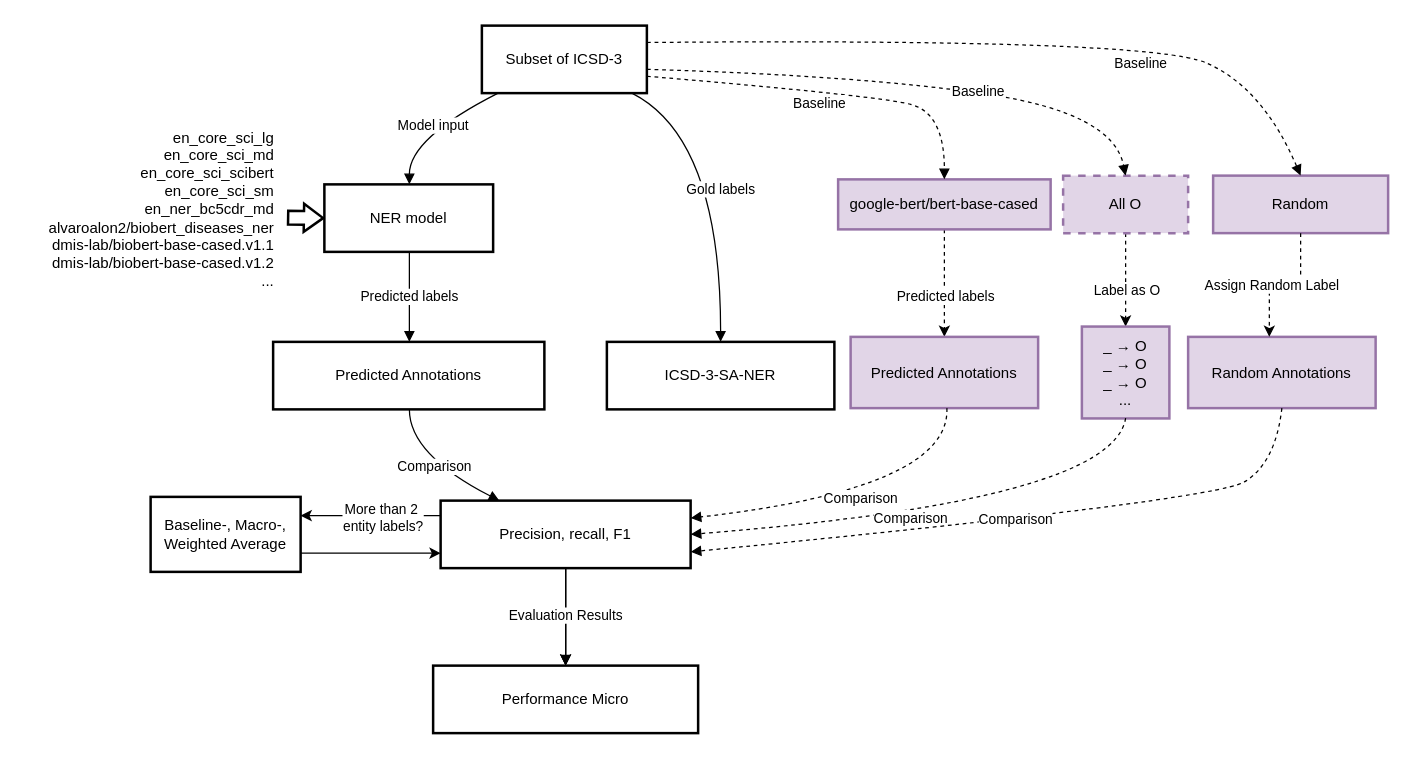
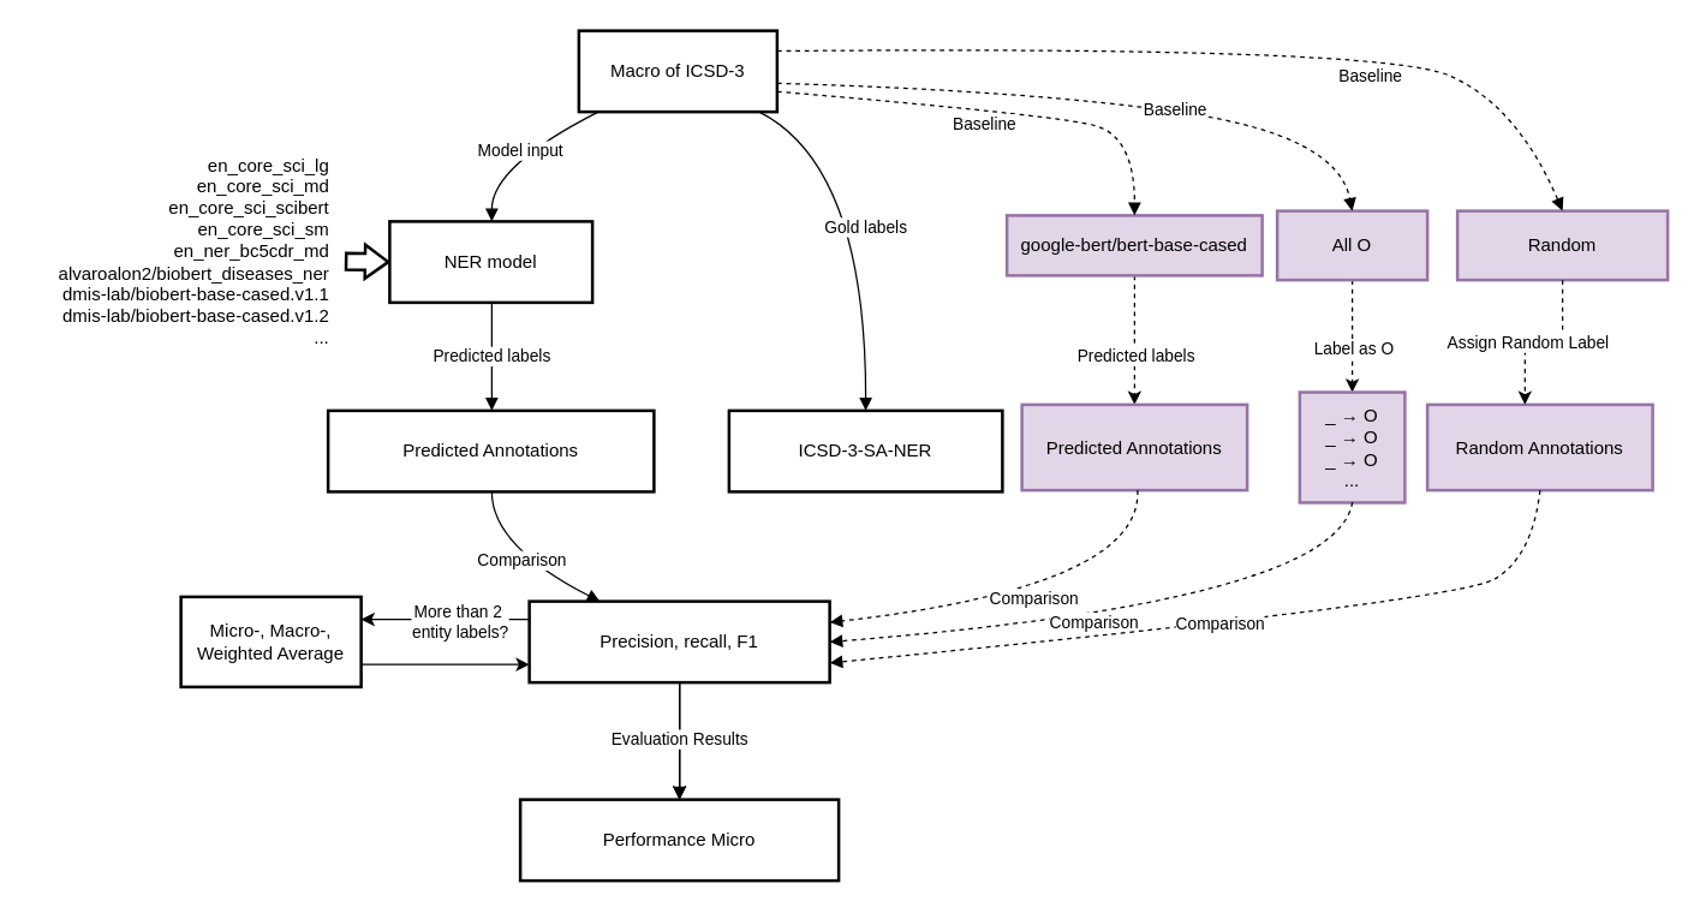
- <mxCell id="2" value="Subset of ICSD-3" style="whiteSpace=wrap;strokeWidth=2;" parent="1" vertex="1"><mxGeometry x="385" y="20" width="132" height="54" as="geometry" /></mxCell>
+ <mxCell id="2" value="Macro of ICSD-3" style="whiteSpace=wrap;strokeWidth=2;" parent="1" vertex="1"><mxGeometry x="385" y="20" width="132" height="54" as="geometry" /></mxCell>
- <mxCell id="20" value="All O" style="rounded=0;whiteSpace=wrap;html=1;fillColor=#e1d5e7;strokeColor=#9673a6;strokeWidth=2;dashed=1;" vertex="1" parent="1"><mxGeometry x="850" y="140" width="100" height="46" as="geometry" /></mxCell>
+ <mxCell id="20" value="All O" style="rounded=0;whiteSpace=wrap;html=1;fillColor=#e1d5e7;strokeColor=#9673a6;strokeWidth=2;" vertex="1" parent="1"><mxGeometry x="850" y="140" width="100" height="46" as="geometry" /></mxCell>
- <mxCell id="14" value="Baseline-, Macro-, Weighted Average" style="rounded=0;whiteSpace=wrap;html=1;strokeWidth=2;" vertex="1" parent="1"><mxGeometry x="120" y="397" width="120" height="60" as="geometry" /></mxCell>
+ <mxCell id="14" value="Micro-, Macro-, Weighted Average" style="rounded=0;whiteSpace=wrap;html=1;strokeWidth=2;" vertex="1" parent="1"><mxGeometry x="120" y="397" width="120" height="60" as="geometry" /></mxCell>
